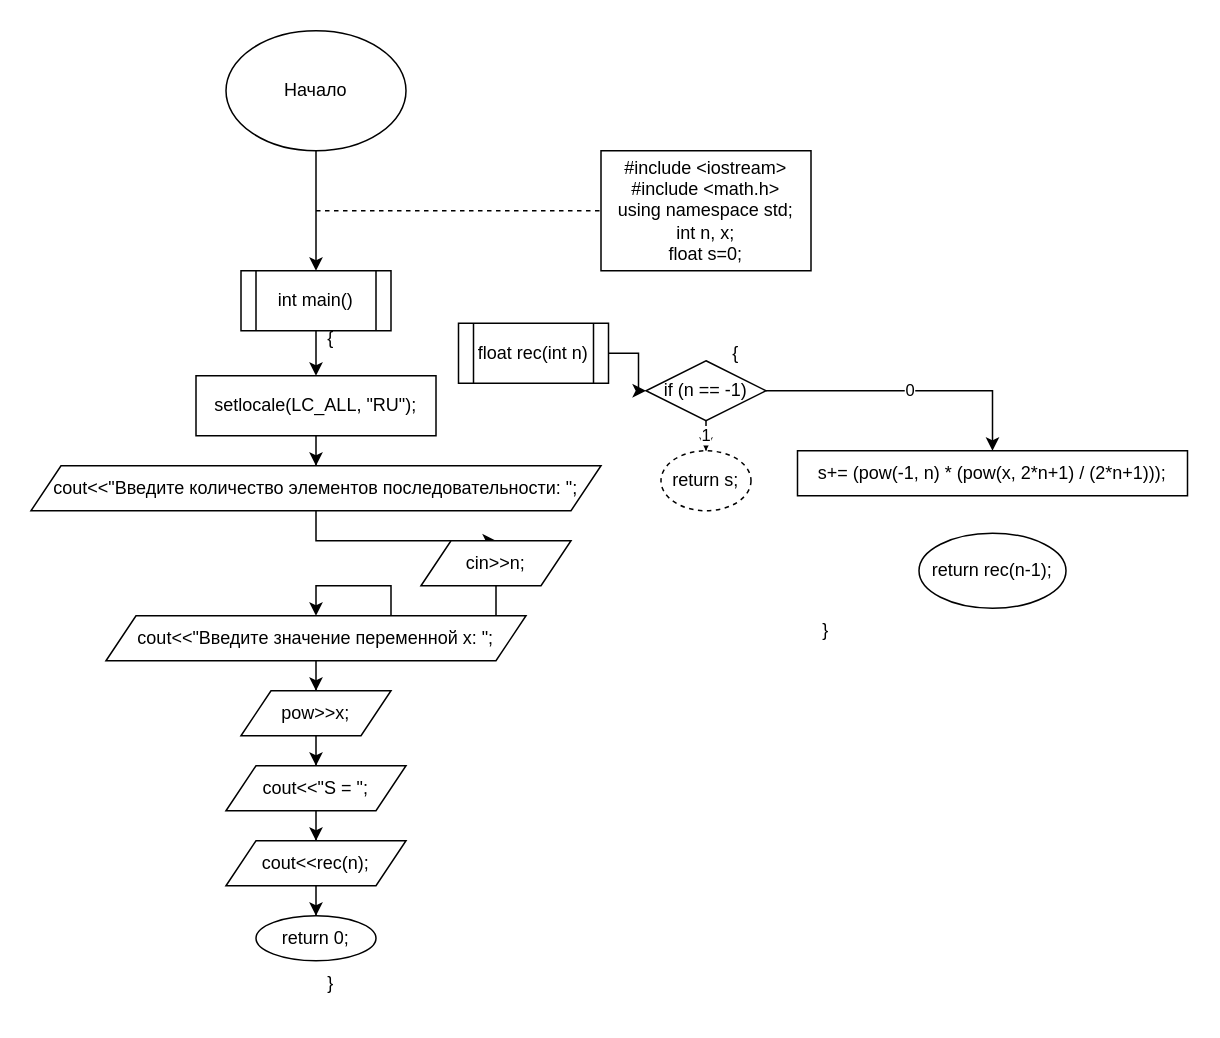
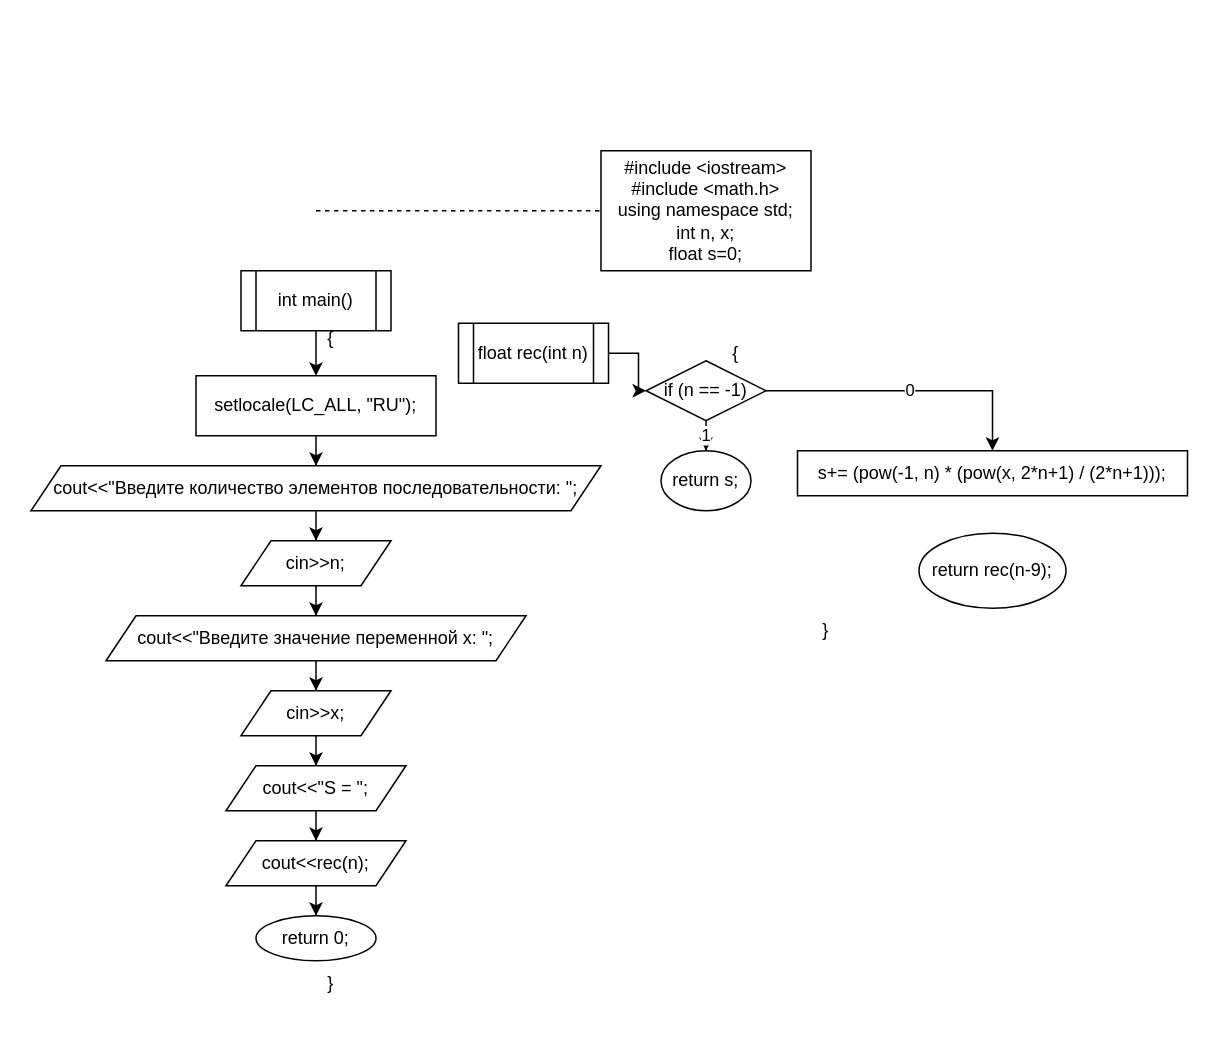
- <mxCell id="3" value="Начало" style="ellipse;whiteSpace=wrap;html=1;" parent="1" vertex="1"><mxGeometry x="150" y="20" width="120" height="80" as="geometry" /></mxCell>
- <mxCell id="2" value="" style="edgeStyle=orthogonalEdgeStyle;rounded=0;orthogonalLoop=1;jettySize=auto;html=1;" parent="1" source="3" target="5" edge="1"><mxGeometry relative="1" as="geometry" /></mxCell>
- <mxCell id="28" value="return s;" style="ellipse;whiteSpace=wrap;html=1;dashed=1;" vertex="1" parent="1"><mxGeometry x="440" y="300" width="60" height="40" as="geometry" /></mxCell>
+ <mxCell id="28" value="return s;" style="ellipse;whiteSpace=wrap;html=1;" vertex="1" parent="1"><mxGeometry x="440" y="300" width="60" height="40" as="geometry" /></mxCell>
- <mxCell id="16" value="cin&amp;gt;&amp;gt;n;" style="shape=parallelogram;perimeter=parallelogramPerimeter;whiteSpace=wrap;html=1;fixedSize=1;" vertex="1" parent="1"><mxGeometry x="280" y="360" width="100" height="30" as="geometry" /></mxCell>
+ <mxCell id="16" value="cin&amp;gt;&amp;gt;n;" style="shape=parallelogram;perimeter=parallelogramPerimeter;whiteSpace=wrap;html=1;fixedSize=1;" vertex="1" parent="1"><mxGeometry x="160" y="360" width="100" height="30" as="geometry" /></mxCell>
- <mxCell id="30" value="return rec(n-1);" style="ellipse;whiteSpace=wrap;html=1;" vertex="1" parent="1"><mxGeometry x="612" y="355" width="98" height="50" as="geometry" /></mxCell>
+ <mxCell id="30" value="return rec(n-9);" style="ellipse;whiteSpace=wrap;html=1;" vertex="1" parent="1"><mxGeometry x="612" y="355" width="98" height="50" as="geometry" /></mxCell>
- <mxCell id="20" value="pow&amp;gt;&amp;gt;x;" style="shape=parallelogram;perimeter=parallelogramPerimeter;whiteSpace=wrap;html=1;fixedSize=1;" vertex="1" parent="1"><mxGeometry x="160" y="460" width="100" height="30" as="geometry" /></mxCell>
+ <mxCell id="20" value="cin&amp;gt;&amp;gt;x;" style="shape=parallelogram;perimeter=parallelogramPerimeter;whiteSpace=wrap;html=1;fixedSize=1;" vertex="1" parent="1"><mxGeometry x="160" y="460" width="100" height="30" as="geometry" /></mxCell>
